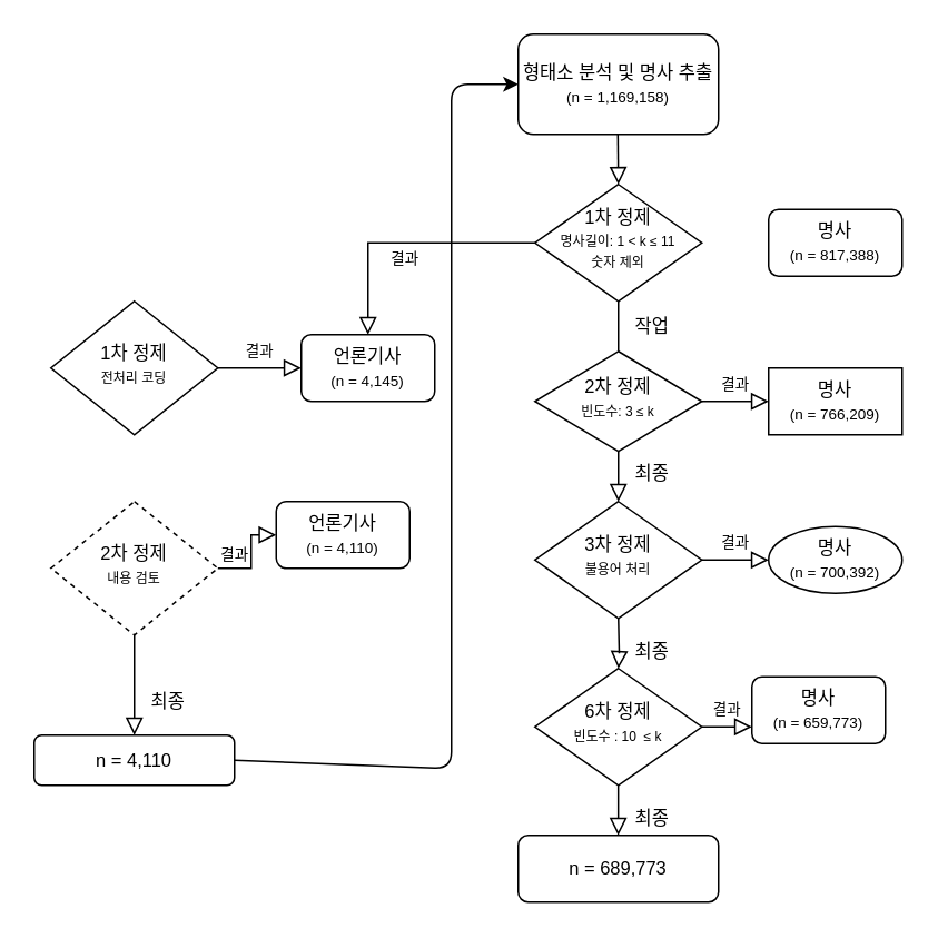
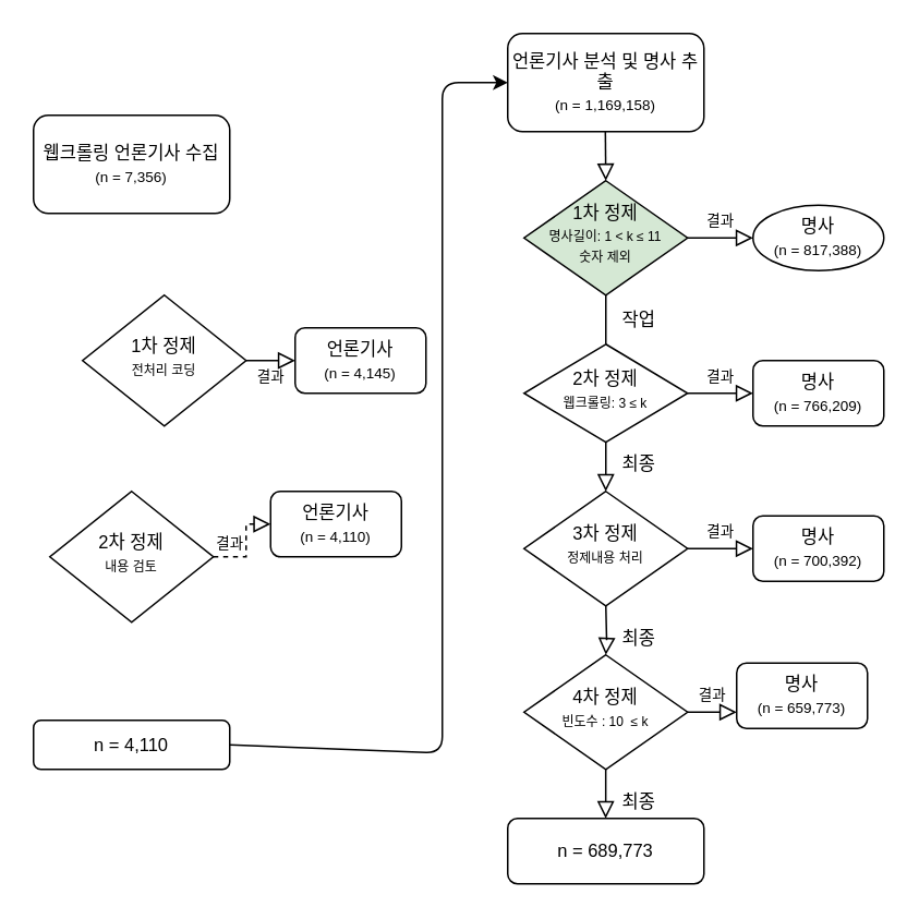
- <mxCell id="12" value="형태소 분석 및 명사 추출&lt;br&gt;&lt;font style=&quot;font-size: 9px&quot;&gt;(n = 1,169,158)&lt;/font&gt;" style="rounded=1;whiteSpace=wrap;html=1;fontSize=11;" vertex="1" parent="1"><mxGeometry x="310" y="20" width="120" height="60" as="geometry" /></mxCell>
+ <mxCell id="12" value="언론기사 분석 및 명사 추출&lt;br&gt;&lt;font style=&quot;font-size: 9px&quot;&gt;(n = 1,169,158)&lt;/font&gt;" style="rounded=1;whiteSpace=wrap;html=1;fontSize=11;" vertex="1" parent="1"><mxGeometry x="310" y="20" width="120" height="60" as="geometry" /></mxCell>
+ <mxCell id="2" value="웹크롤링 언론기사 수집&lt;br style=&quot;font-size: 11px&quot;&gt;&lt;font style=&quot;font-size: 9px&quot;&gt;(n = 7,356)&lt;/font&gt;" style="rounded=1;whiteSpace=wrap;html=1;fontSize=11;glass=0;strokeWidth=1;shadow=0;" parent="1" vertex="1"><mxGeometry x="20" y="70" width="120" height="60" as="geometry" /></mxCell>
- <mxCell id="14" value="결과" style="edgeStyle=orthogonalEdgeStyle;rounded=0;html=1;jettySize=auto;orthogonalLoop=1;fontSize=9;endArrow=block;endFill=0;endSize=8;strokeWidth=1;shadow=0;labelBackgroundColor=none;" edge="1" parent="1" source="15" target="5"><mxGeometry y="10" relative="1" as="geometry"><mxPoint as="offset" /></mxGeometry></mxCell>
+ <mxCell id="14" value="결과" style="edgeStyle=orthogonalEdgeStyle;rounded=0;html=1;jettySize=auto;orthogonalLoop=1;fontSize=9;endArrow=block;endFill=0;endSize=8;strokeWidth=1;shadow=0;labelBackgroundColor=none;" edge="1" parent="1" source="15" target="16"><mxGeometry y="10" relative="1" as="geometry"><mxPoint as="offset" /></mxGeometry></mxCell>
- <mxCell id="15" value="1차 정제&lt;br style=&quot;font-size: 11px&quot;&gt;&lt;font style=&quot;font-size: 8px&quot;&gt;명사길이: 1 &amp;lt; k ≤ 11&lt;br&gt;숫자 제외&lt;/font&gt;" style="rhombus;whiteSpace=wrap;html=1;shadow=0;fontFamily=Helvetica;fontSize=11;align=center;strokeWidth=1;spacing=6;spacingTop=-4;" vertex="1" parent="1"><mxGeometry x="320" y="110" width="100" height="70" as="geometry" /></mxCell>
+ <mxCell id="15" value="1차 정제&lt;br style=&quot;font-size: 11px&quot;&gt;&lt;font style=&quot;font-size: 8px&quot;&gt;명사길이: 1 &amp;lt; k ≤ 11&lt;br&gt;숫자 제외&lt;/font&gt;" style="rhombus;whiteSpace=wrap;html=1;shadow=0;fontFamily=Helvetica;fontSize=11;align=center;strokeWidth=1;spacing=6;spacingTop=-4;fillColor=#d5e8d4;" vertex="1" parent="1"><mxGeometry x="320" y="110" width="100" height="70" as="geometry" /></mxCell>
- <mxCell id="16" value="명사&lt;br&gt;&lt;font style=&quot;font-size: 9px&quot;&gt;(n = 817,388)&lt;/font&gt;" style="rounded=1;whiteSpace=wrap;html=1;fontSize=11;glass=0;strokeWidth=1;shadow=0;" vertex="1" parent="1"><mxGeometry x="460" y="125" width="80" height="40" as="geometry" /></mxCell>
+ <mxCell id="16" value="명사&lt;br&gt;&lt;font style=&quot;font-size: 9px&quot;&gt;(n = 817,388)&lt;/font&gt;" style="ellipse;whiteSpace=wrap;html=1;fontSize=11;glass=0;strokeWidth=1;shadow=0;" vertex="1" parent="1"><mxGeometry x="460" y="125" width="80" height="40" as="geometry" /></mxCell>
- <mxCell id="4" value="1차 정제&lt;br style=&quot;font-size: 11px&quot;&gt;&lt;font style=&quot;font-size: 8px&quot;&gt;전처리 코딩&lt;/font&gt;" style="rhombus;whiteSpace=wrap;html=1;shadow=0;fontFamily=Helvetica;fontSize=11;align=center;strokeWidth=1;spacing=6;spacingTop=-4;" parent="1" vertex="1"><mxGeometry x="30" y="180" width="100" height="80" as="geometry" /></mxCell>
+ <mxCell id="4" value="1차 정제&lt;br style=&quot;font-size: 11px&quot;&gt;&lt;font style=&quot;font-size: 8px&quot;&gt;전처리 코딩&lt;/font&gt;" style="rhombus;whiteSpace=wrap;html=1;shadow=0;fontFamily=Helvetica;fontSize=11;align=center;strokeWidth=1;spacing=6;spacingTop=-4;" parent="1" vertex="1"><mxGeometry x="50" y="180" width="100" height="80" as="geometry" /></mxCell>
- <mxCell id="19" value="2차 정제&lt;br style=&quot;font-size: 11px&quot;&gt;&lt;font style=&quot;font-size: 8px&quot;&gt;빈도수: 3 ≤ k&lt;br&gt;&lt;/font&gt;" style="rhombus;whiteSpace=wrap;html=1;shadow=0;fontFamily=Helvetica;fontSize=11;align=center;strokeWidth=1;spacing=6;spacingTop=-4;" vertex="1" parent="1"><mxGeometry x="320" y="210" width="100" height="60" as="geometry" /></mxCell>
+ <mxCell id="19" value="2차 정제&lt;br style=&quot;font-size: 11px&quot;&gt;&lt;font style=&quot;font-size: 8px&quot;&gt;웹크롤링: 3 ≤ k&lt;br&gt;&lt;/font&gt;" style="rhombus;whiteSpace=wrap;html=1;shadow=0;fontFamily=Helvetica;fontSize=11;align=center;strokeWidth=1;spacing=6;spacingTop=-4;" vertex="1" parent="1"><mxGeometry x="320" y="210" width="100" height="60" as="geometry" /></mxCell>
- <mxCell id="21" value="명사&lt;br&gt;&lt;font style=&quot;font-size: 9px&quot;&gt;(n = 766,209)&lt;/font&gt;" style="whiteSpace=wrap;html=1;fontSize=11;glass=0;strokeWidth=1;shadow=0;rounded=0;" vertex="1" parent="1"><mxGeometry x="460" y="220" width="80" height="40" as="geometry" /></mxCell>
+ <mxCell id="21" value="명사&lt;br&gt;&lt;font style=&quot;font-size: 9px&quot;&gt;(n = 766,209)&lt;/font&gt;" style="rounded=1;whiteSpace=wrap;html=1;fontSize=11;glass=0;strokeWidth=1;shadow=0;" vertex="1" parent="1"><mxGeometry x="460" y="220" width="80" height="40" as="geometry" /></mxCell>
- <mxCell id="23" value="3차 정제&lt;br style=&quot;font-size: 8px&quot;&gt;&lt;font style=&quot;font-size: 8px&quot;&gt;불용어 처리&lt;br&gt;&lt;/font&gt;" style="rhombus;whiteSpace=wrap;html=1;shadow=0;fontFamily=Helvetica;fontSize=11;align=center;strokeWidth=1;spacing=6;spacingTop=-4;" vertex="1" parent="1"><mxGeometry x="320" y="300" width="100" height="70" as="geometry" /></mxCell>
+ <mxCell id="23" value="3차 정제&lt;br style=&quot;font-size: 8px&quot;&gt;&lt;font style=&quot;font-size: 8px&quot;&gt;정제내용 처리&lt;br&gt;&lt;/font&gt;" style="rhombus;whiteSpace=wrap;html=1;shadow=0;fontFamily=Helvetica;fontSize=11;align=center;strokeWidth=1;spacing=6;spacingTop=-4;" vertex="1" parent="1"><mxGeometry x="320" y="300" width="100" height="70" as="geometry" /></mxCell>
- <mxCell id="25" value="명사&lt;br&gt;&lt;font style=&quot;font-size: 9px&quot;&gt;(n = 700,392)&lt;/font&gt;" style="ellipse;whiteSpace=wrap;html=1;fontSize=11;glass=0;strokeWidth=1;shadow=0;" vertex="1" parent="1"><mxGeometry x="460" y="315" width="80" height="40" as="geometry" /></mxCell>
+ <mxCell id="25" value="명사&lt;br&gt;&lt;font style=&quot;font-size: 9px&quot;&gt;(n = 700,392)&lt;/font&gt;" style="rounded=1;whiteSpace=wrap;html=1;fontSize=11;glass=0;strokeWidth=1;shadow=0;" vertex="1" parent="1"><mxGeometry x="460" y="315" width="80" height="40" as="geometry" /></mxCell>
- <mxCell id="7" value="결과" style="edgeStyle=orthogonalEdgeStyle;rounded=0;html=1;jettySize=auto;orthogonalLoop=1;fontSize=9;endArrow=block;endFill=0;endSize=8;strokeWidth=1;shadow=0;labelBackgroundColor=none;" parent="1" source="8" target="10" edge="1"><mxGeometry y="10" relative="1" as="geometry"><mxPoint as="offset" /></mxGeometry></mxCell>
+ <mxCell id="7" value="결과" style="edgeStyle=orthogonalEdgeStyle;rounded=0;html=1;jettySize=auto;orthogonalLoop=1;fontSize=9;endArrow=block;endFill=0;endSize=8;strokeWidth=1;shadow=0;labelBackgroundColor=none;dashed=1;" parent="1" source="8" target="10" edge="1"><mxGeometry y="10" relative="1" as="geometry"><mxPoint as="offset" /></mxGeometry></mxCell>
- <mxCell id="8" value="2차 정제&lt;br style=&quot;font-size: 11px&quot;&gt;&lt;font style=&quot;font-size: 8px&quot;&gt;내용 검토&lt;/font&gt;" style="rhombus;whiteSpace=wrap;html=1;shadow=0;fontFamily=Helvetica;fontSize=11;align=center;strokeWidth=1;spacing=6;spacingTop=-4;dashed=1;" parent="1" vertex="1"><mxGeometry x="30" y="300" width="100" height="80" as="geometry" /></mxCell>
+ <mxCell id="8" value="2차 정제&lt;br style=&quot;font-size: 11px&quot;&gt;&lt;font style=&quot;font-size: 8px&quot;&gt;내용 검토&lt;/font&gt;" style="rhombus;whiteSpace=wrap;html=1;shadow=0;fontFamily=Helvetica;fontSize=11;align=center;strokeWidth=1;spacing=6;spacingTop=-4;" parent="1" vertex="1"><mxGeometry x="30" y="300" width="100" height="80" as="geometry" /></mxCell>
- <mxCell id="6" value="최종" style="rounded=0;html=1;jettySize=auto;orthogonalLoop=1;fontSize=11;endArrow=block;endFill=0;endSize=8;strokeWidth=1;shadow=0;labelBackgroundColor=none;edgeStyle=orthogonalEdgeStyle;" parent="1" source="8" target="9" edge="1"><mxGeometry x="0.333" y="20" relative="1" as="geometry"><mxPoint as="offset" /></mxGeometry></mxCell>
- <mxCell id="28" value="6차 정제&lt;br style=&quot;font-size: 8px&quot;&gt;&lt;font style=&quot;font-size: 8px&quot;&gt;빈도수 : 10&amp;nbsp;&amp;nbsp;≤ k&lt;br&gt;&lt;/font&gt;" style="rhombus;whiteSpace=wrap;html=1;shadow=0;fontFamily=Helvetica;fontSize=11;align=center;strokeWidth=1;spacing=6;spacingTop=-4;" vertex="1" parent="1"><mxGeometry x="320" y="400" width="100" height="70" as="geometry" /></mxCell>
+ <mxCell id="28" value="4차 정제&lt;br style=&quot;font-size: 8px&quot;&gt;&lt;font style=&quot;font-size: 8px&quot;&gt;빈도수 : 10&amp;nbsp;&amp;nbsp;≤ k&lt;br&gt;&lt;/font&gt;" style="rhombus;whiteSpace=wrap;html=1;shadow=0;fontFamily=Helvetica;fontSize=11;align=center;strokeWidth=1;spacing=6;spacingTop=-4;" vertex="1" parent="1"><mxGeometry x="320" y="400" width="100" height="70" as="geometry" /></mxCell>
